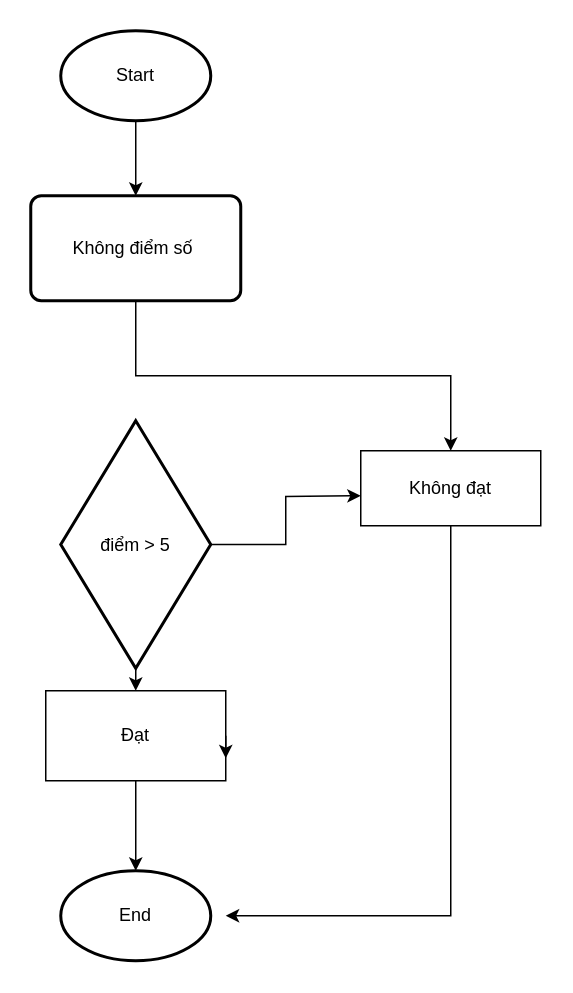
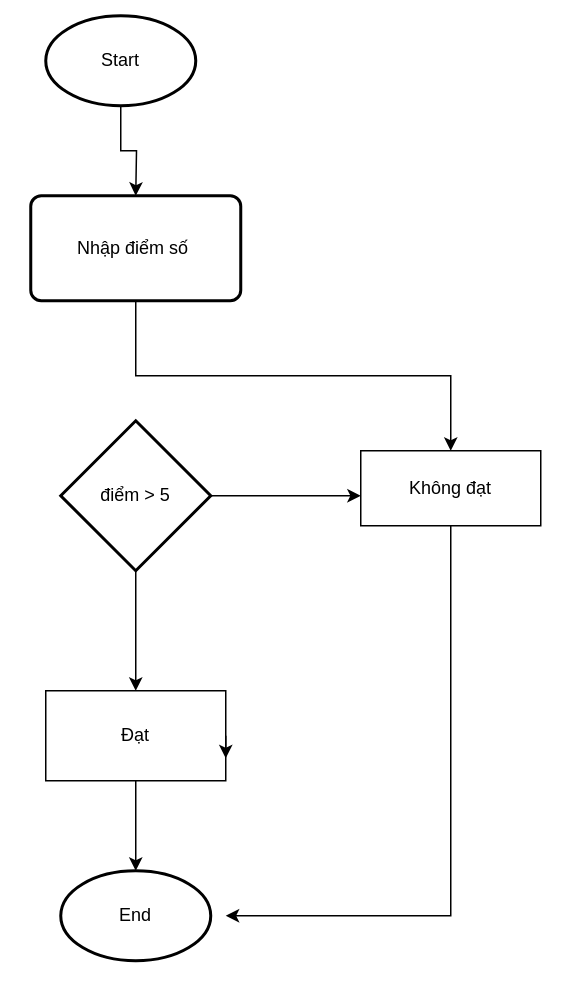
- <mxCell id="3" value="Start" style="strokeWidth=2;html=1;shape=mxgraph.flowchart.start_1;whiteSpace=wrap;" vertex="1" parent="1"><mxGeometry x="40" y="20" width="100" height="60" as="geometry" /></mxCell>
+ <mxCell id="3" value="Start" style="strokeWidth=2;html=1;shape=mxgraph.flowchart.start_1;whiteSpace=wrap;" vertex="1" parent="1"><mxGeometry x="30" y="10" width="100" height="60" as="geometry" /></mxCell>
- <mxCell id="5" value="Không điểm số&amp;nbsp;" style="rounded=1;whiteSpace=wrap;html=1;absoluteArcSize=1;arcSize=14;strokeWidth=2;" vertex="1" parent="1"><mxGeometry x="20" y="130" width="140" height="70" as="geometry" /></mxCell>
+ <mxCell id="5" value="Nhập điểm số&amp;nbsp;" style="rounded=1;whiteSpace=wrap;html=1;absoluteArcSize=1;arcSize=14;strokeWidth=2;" vertex="1" parent="1"><mxGeometry x="20" y="130" width="140" height="70" as="geometry" /></mxCell>
- <mxCell id="8" value="điểm &amp;gt; 5" style="strokeWidth=2;html=1;shape=mxgraph.flowchart.decision;whiteSpace=wrap;" vertex="1" parent="1"><mxGeometry x="40" y="280" width="100" height="165" as="geometry" /></mxCell>
+ <mxCell id="8" value="điểm &amp;gt; 5" style="strokeWidth=2;html=1;shape=mxgraph.flowchart.decision;whiteSpace=wrap;" vertex="1" parent="1"><mxGeometry x="40" y="280" width="100" height="100" as="geometry" /></mxCell>
